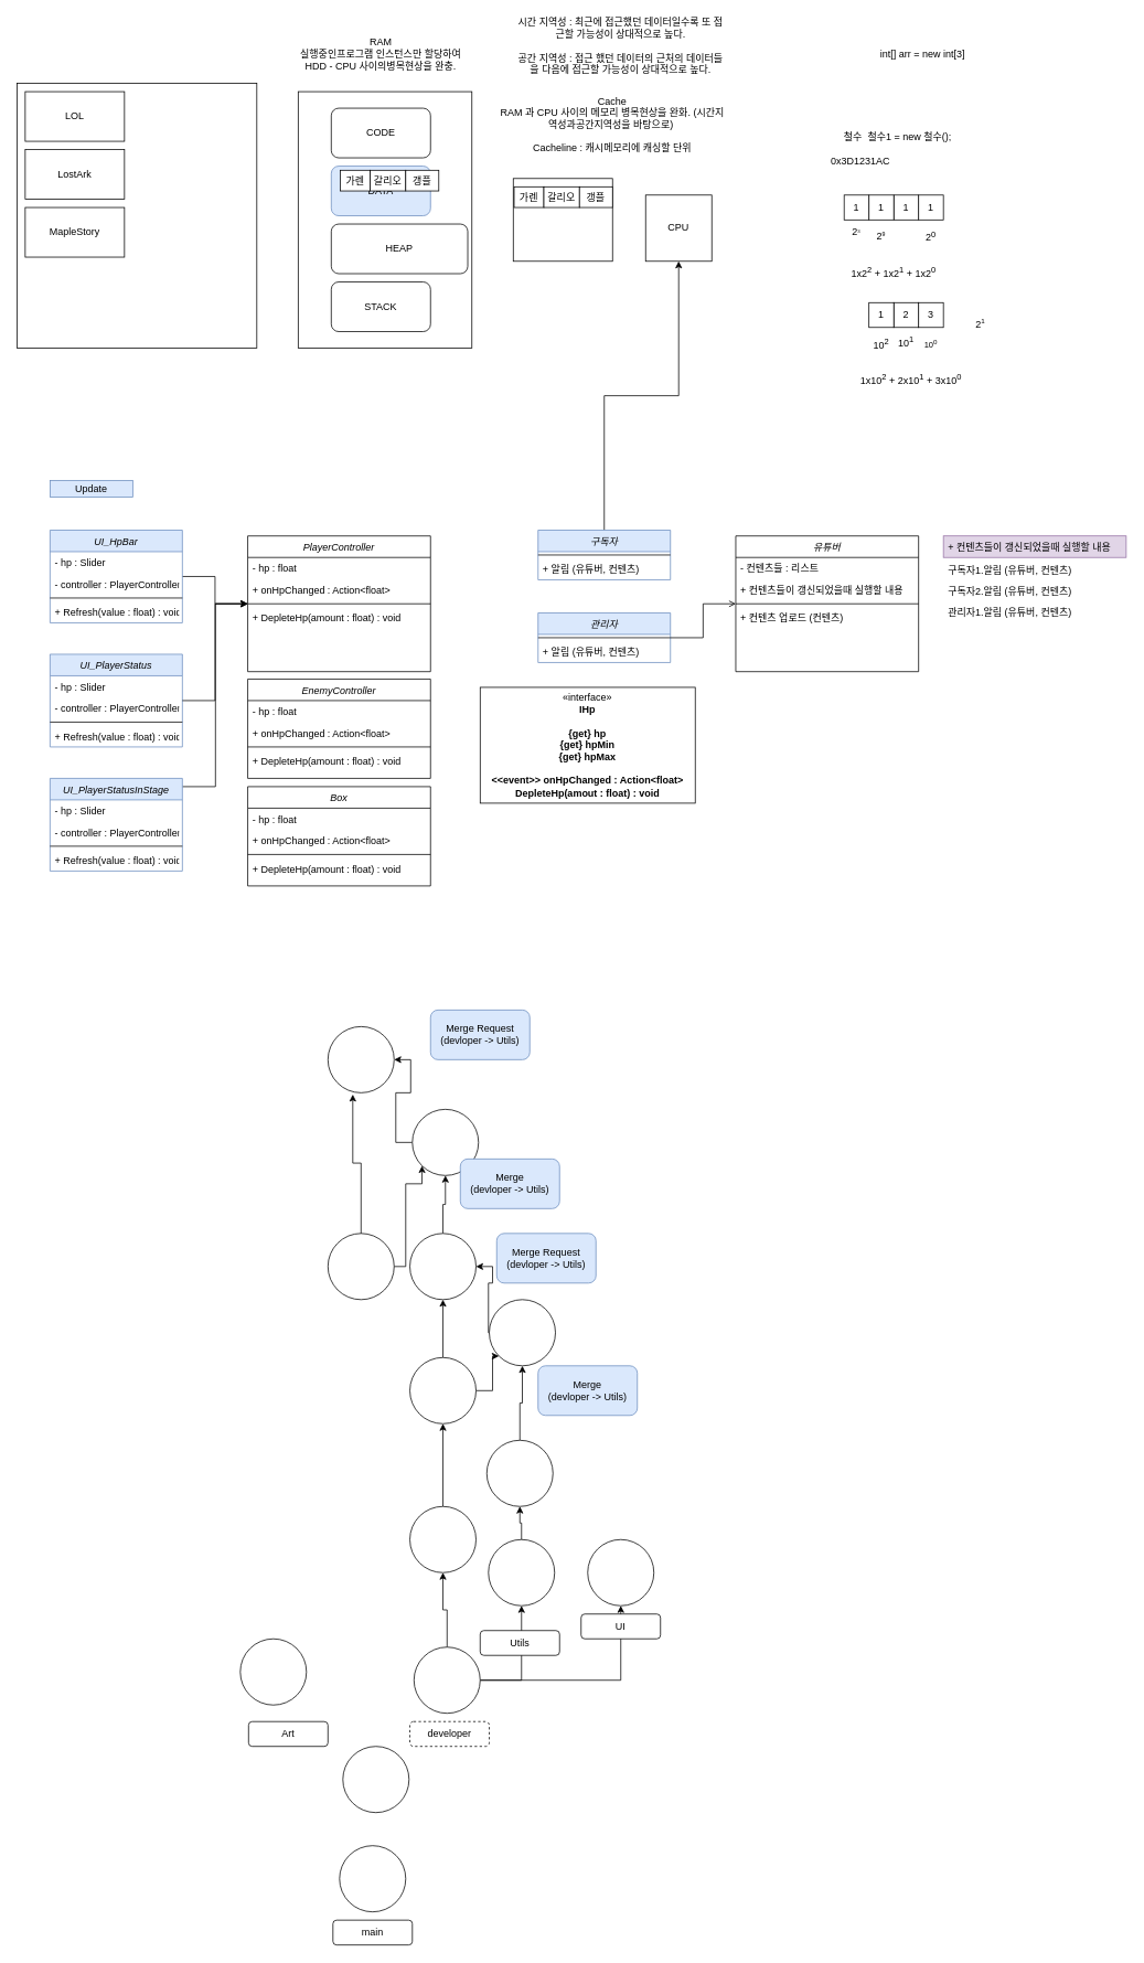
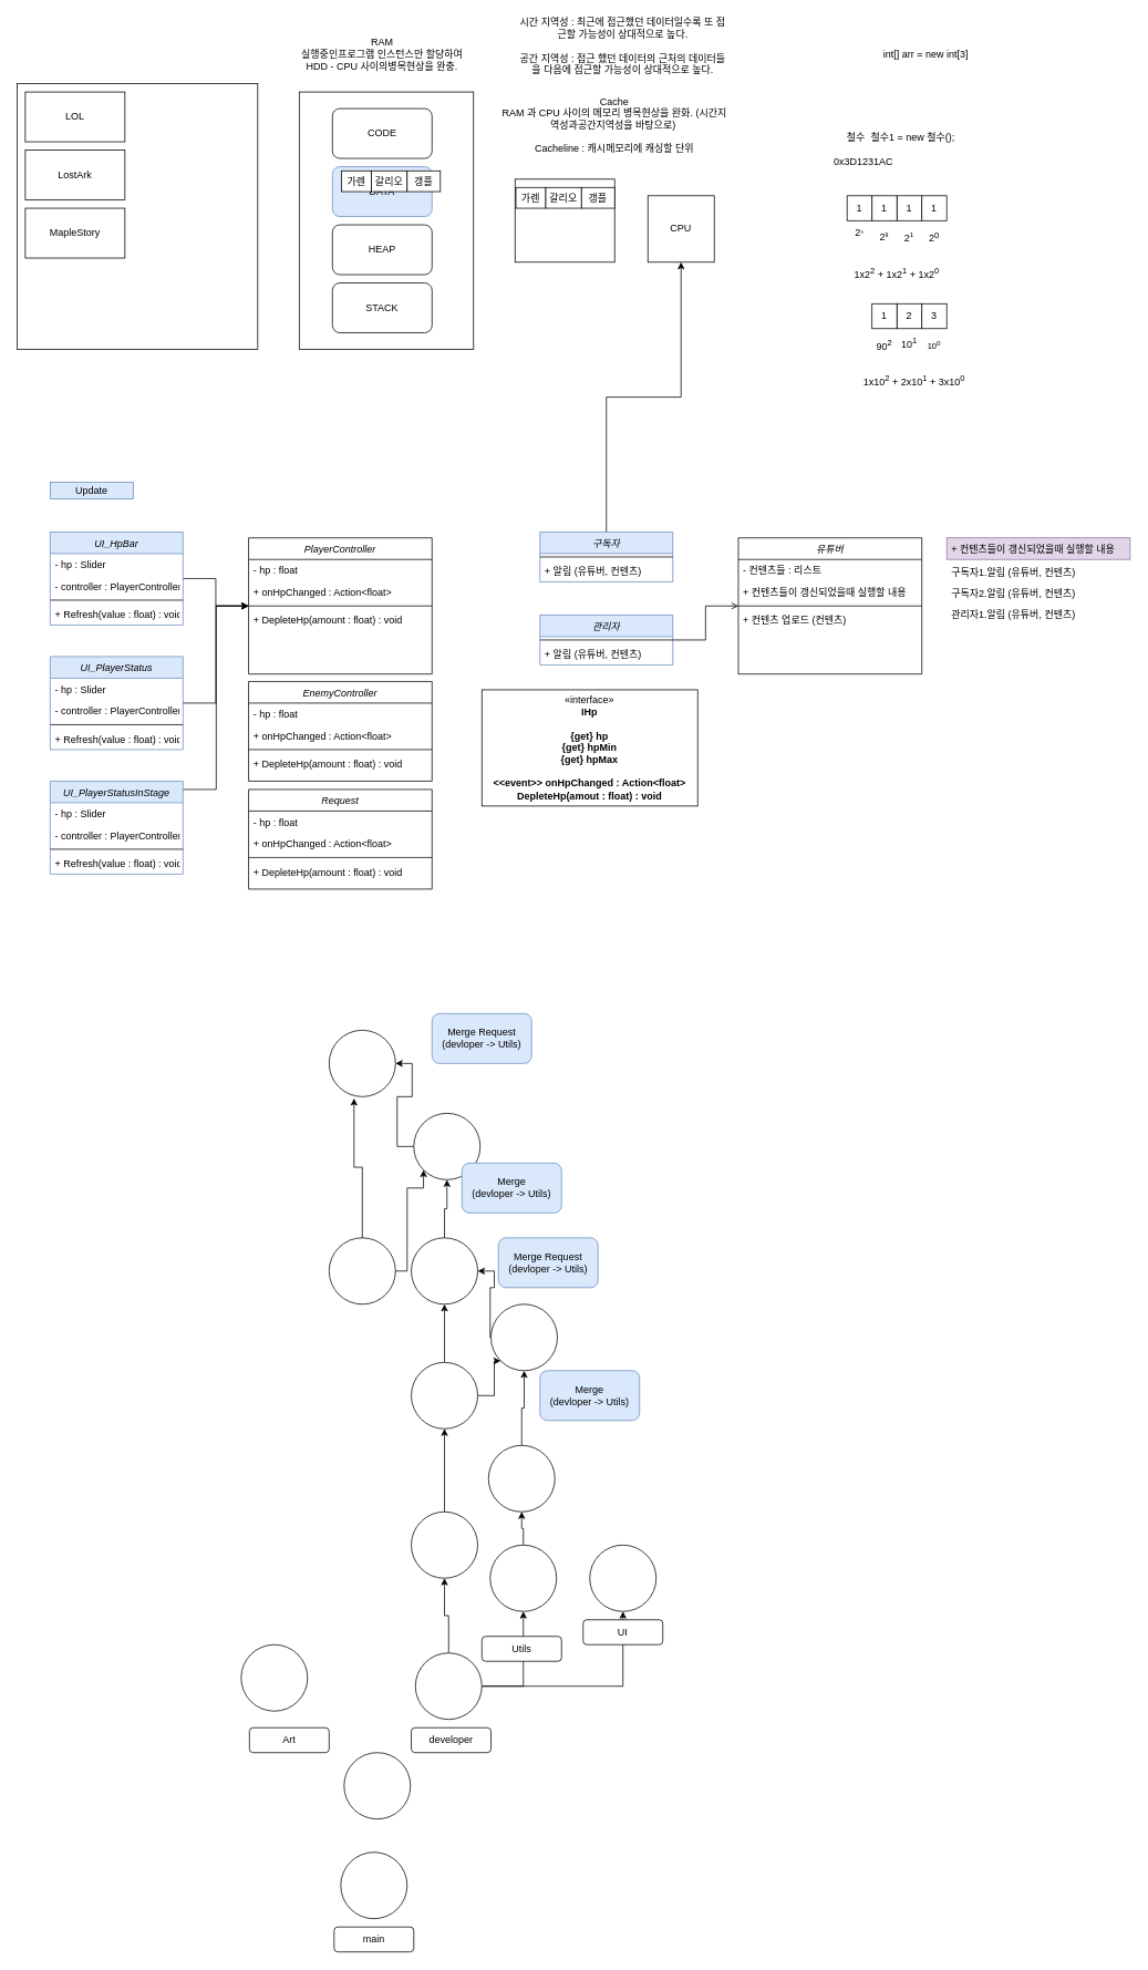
- <mxCell id="10" value="HEAP" style="rounded=1;whiteSpace=wrap;html=1;" parent="1" vertex="1"><mxGeometry x="400" y="270" width="165" height="60" as="geometry" /></mxCell>
+ <mxCell id="10" value="HEAP" style="rounded=1;whiteSpace=wrap;html=1;" parent="1" vertex="1"><mxGeometry x="400" y="270" width="120" height="60" as="geometry" /></mxCell>
- <mxCell id="23" value="2&lt;span style=&quot;font-size: 10px;&quot;&gt;&lt;sup&gt;1&lt;/sup&gt;&lt;/span&gt;" style="text;html=1;align=center;verticalAlign=middle;whiteSpace=wrap;rounded=0;" parent="1" vertex="1"><mxGeometry x="1170" y="375" width="30" height="30" as="geometry" /></mxCell>
+ <mxCell id="23" value="2&lt;span style=&quot;font-size: 10px;&quot;&gt;&lt;sup&gt;1&lt;/sup&gt;&lt;/span&gt;" style="text;html=1;align=center;verticalAlign=middle;whiteSpace=wrap;rounded=0;" parent="1" vertex="1"><mxGeometry x="1080" y="270" width="30" height="30" as="geometry" /></mxCell>
- <mxCell id="34" value="10&lt;sup&gt;2&lt;/sup&gt;" style="text;html=1;align=center;verticalAlign=middle;whiteSpace=wrap;rounded=0;" parent="1" vertex="1"><mxGeometry x="1050" y="400" width="30" height="30" as="geometry" /></mxCell>
+ <mxCell id="34" value="90&lt;sup&gt;2&lt;/sup&gt;" style="text;html=1;align=center;verticalAlign=middle;whiteSpace=wrap;rounded=0;" parent="1" vertex="1"><mxGeometry x="1050" y="400" width="30" height="30" as="geometry" /></mxCell>
- <mxCell id="87" value="Box" style="swimlane;fontStyle=2;align=center;verticalAlign=top;childLayout=stackLayout;horizontal=1;startSize=26;horizontalStack=0;resizeParent=1;resizeLast=0;collapsible=1;marginBottom=0;rounded=0;shadow=0;strokeWidth=1;" parent="1" vertex="1"><mxGeometry x="299" y="950" width="221" height="120" as="geometry"><mxRectangle x="230" y="140" width="160" height="26" as="alternateBounds" /></mxGeometry></mxCell>
+ <mxCell id="87" value="Request" style="swimlane;fontStyle=2;align=center;verticalAlign=top;childLayout=stackLayout;horizontal=1;startSize=26;horizontalStack=0;resizeParent=1;resizeLast=0;collapsible=1;marginBottom=0;rounded=0;shadow=0;strokeWidth=1;" parent="1" vertex="1"><mxGeometry x="299" y="950" width="221" height="120" as="geometry"><mxRectangle x="230" y="140" width="160" height="26" as="alternateBounds" /></mxGeometry></mxCell>
- <mxCell id="97" value="developer" style="rounded=1;whiteSpace=wrap;html=1;dashed=1;" vertex="1" parent="1"><mxGeometry x="495" y="2080" width="96" height="30" as="geometry" /></mxCell>
+ <mxCell id="97" value="developer" style="rounded=1;whiteSpace=wrap;html=1;" vertex="1" parent="1"><mxGeometry x="495" y="2080" width="96" height="30" as="geometry" /></mxCell>
